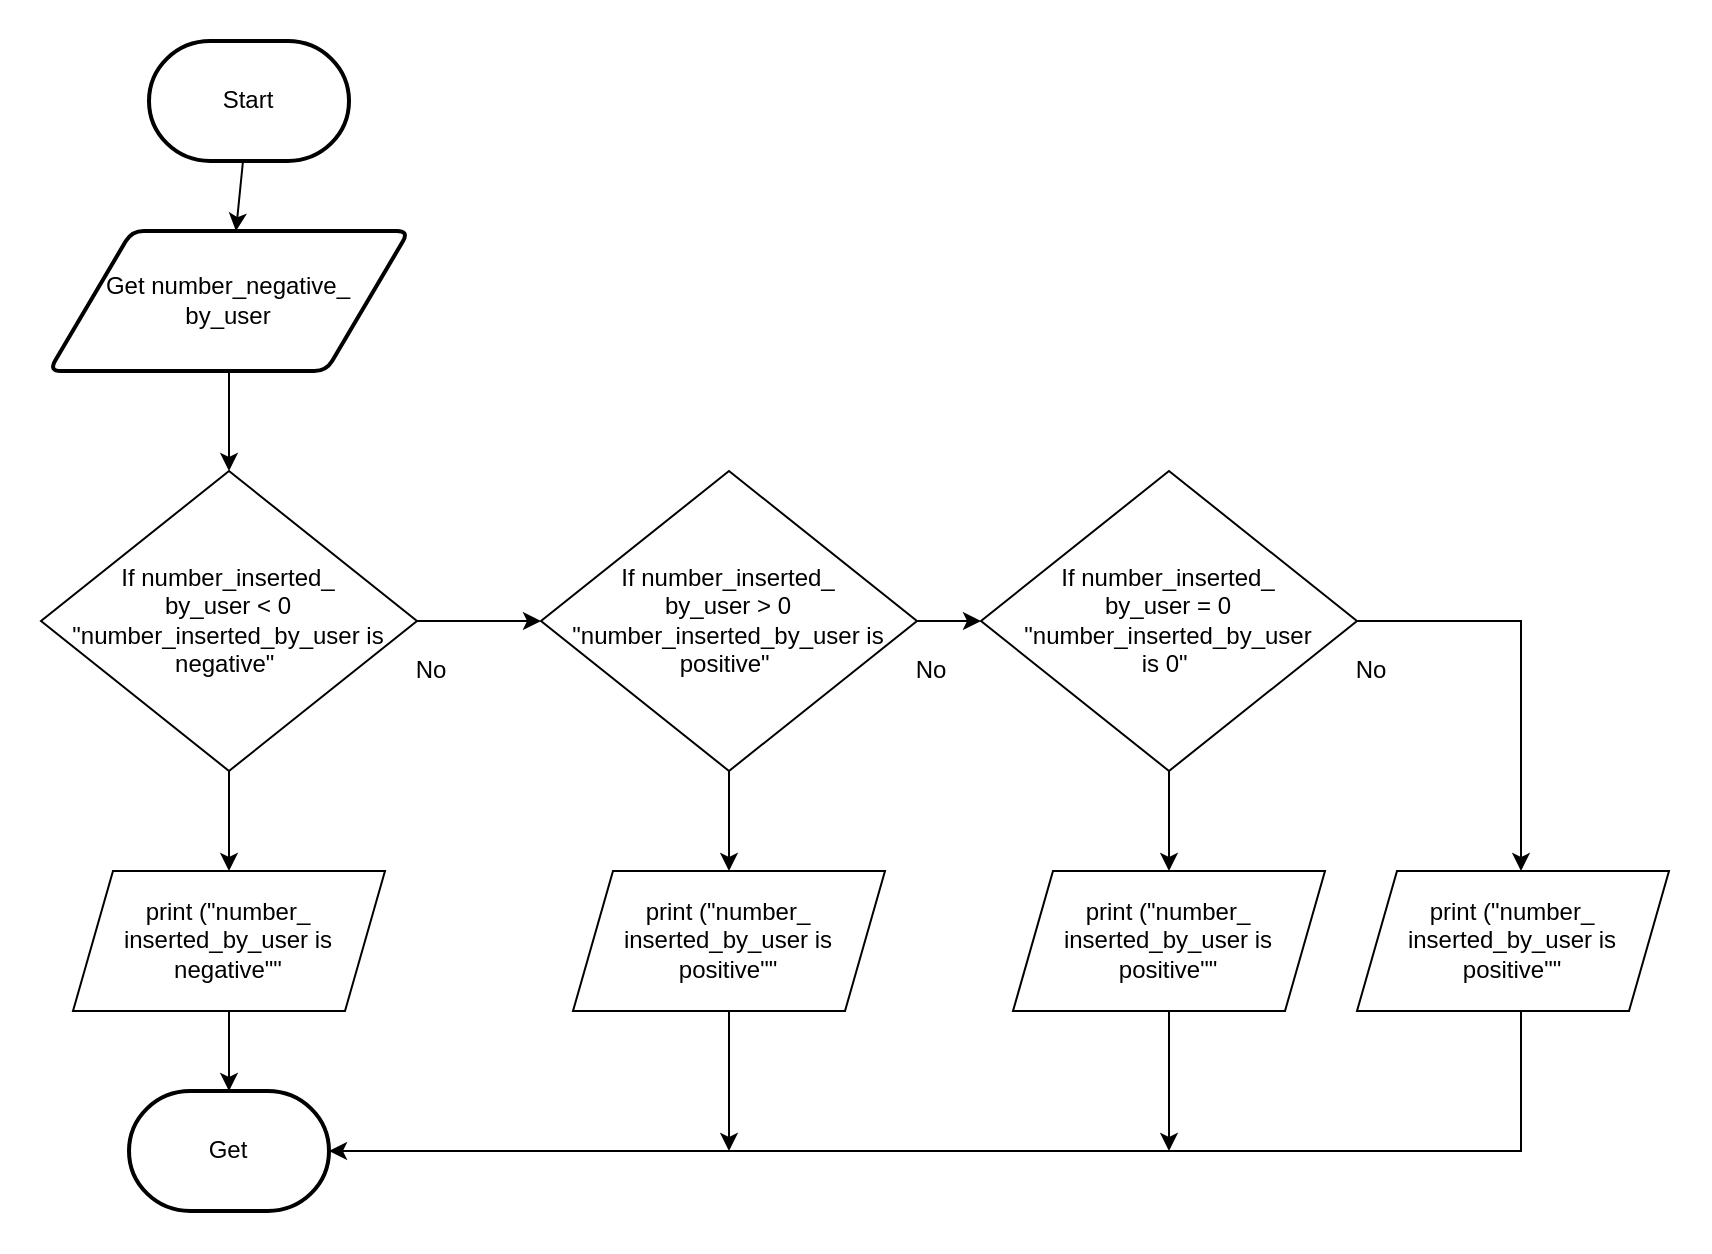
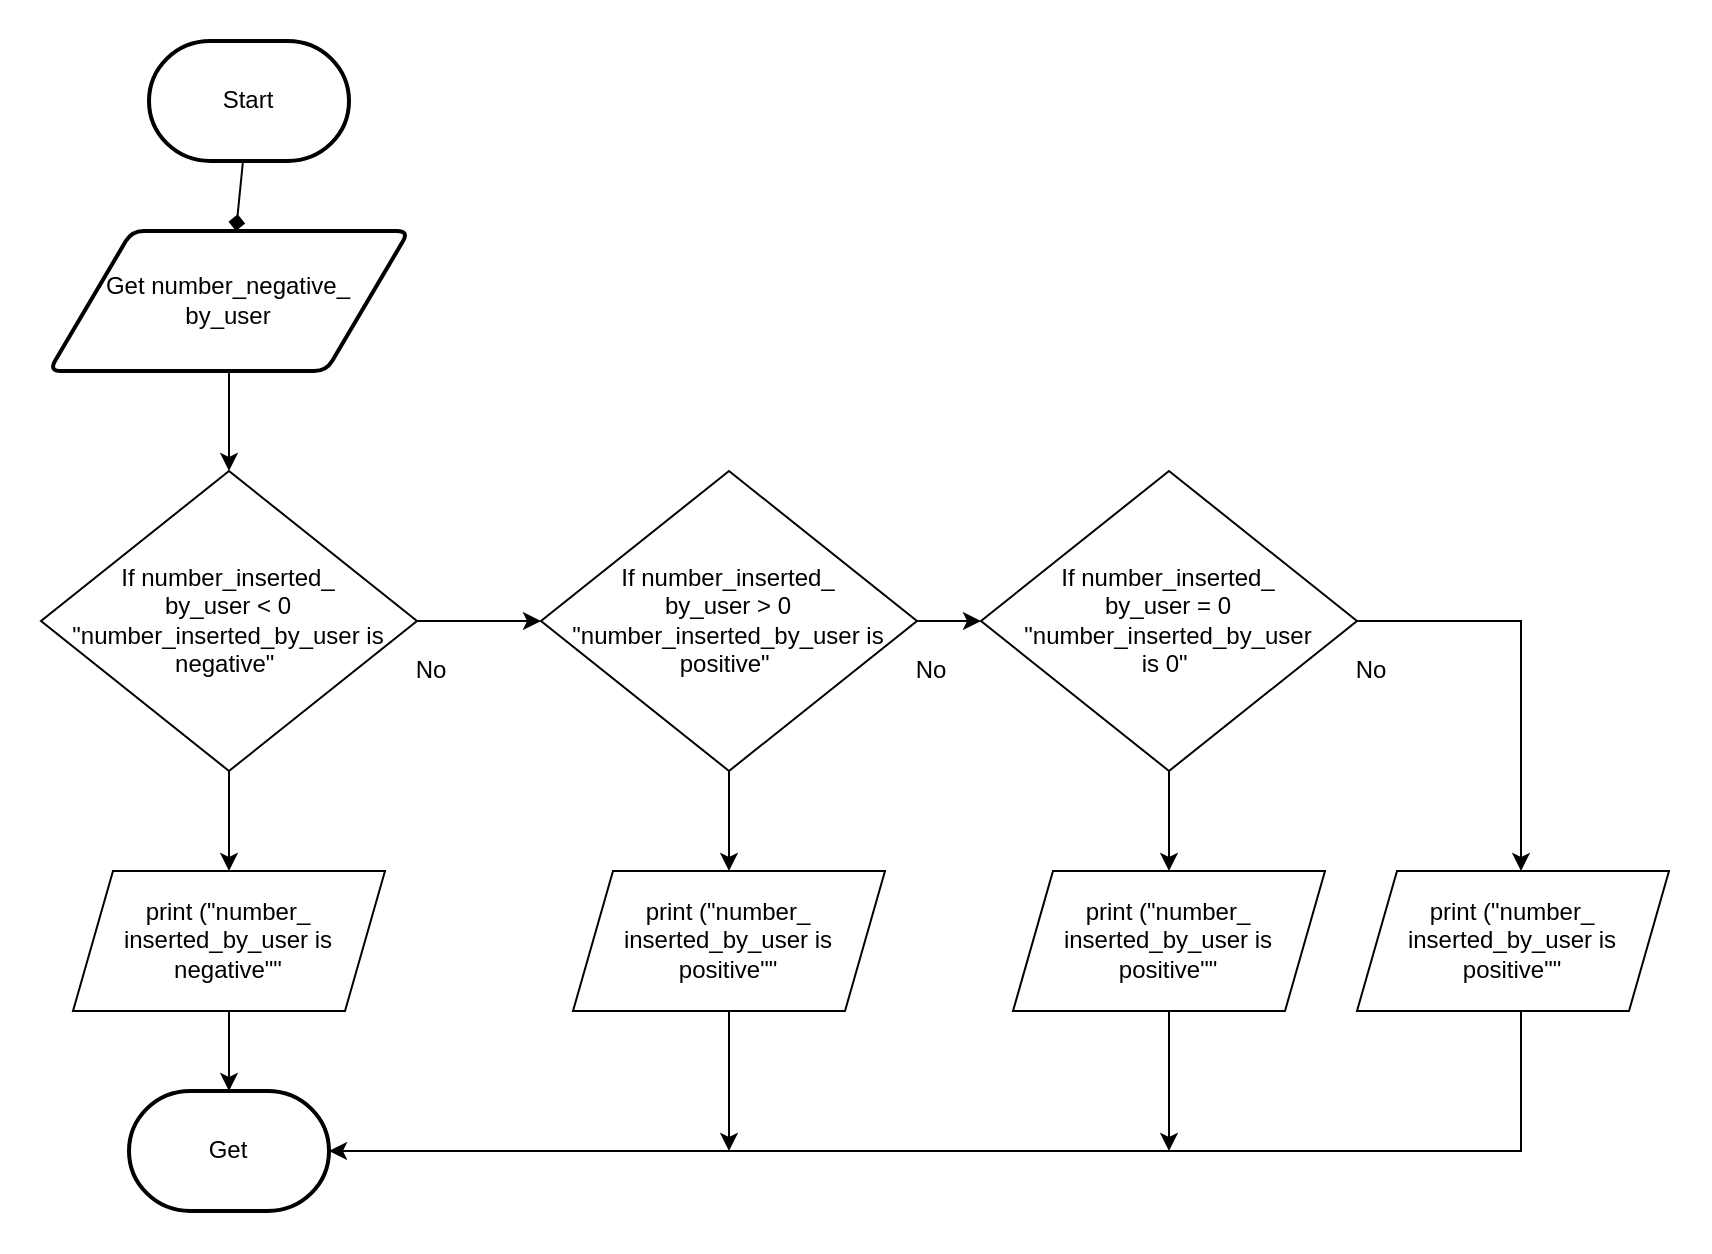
- <mxCell id="2" style="edgeStyle=none;html=1;" parent="1" source="3" target="5" edge="1"><mxGeometry relative="1" as="geometry" /></mxCell>
+ <mxCell id="2" style="edgeStyle=none;html=1;endArrow=diamond;" parent="1" source="3" target="5" edge="1"><mxGeometry relative="1" as="geometry" /></mxCell>
